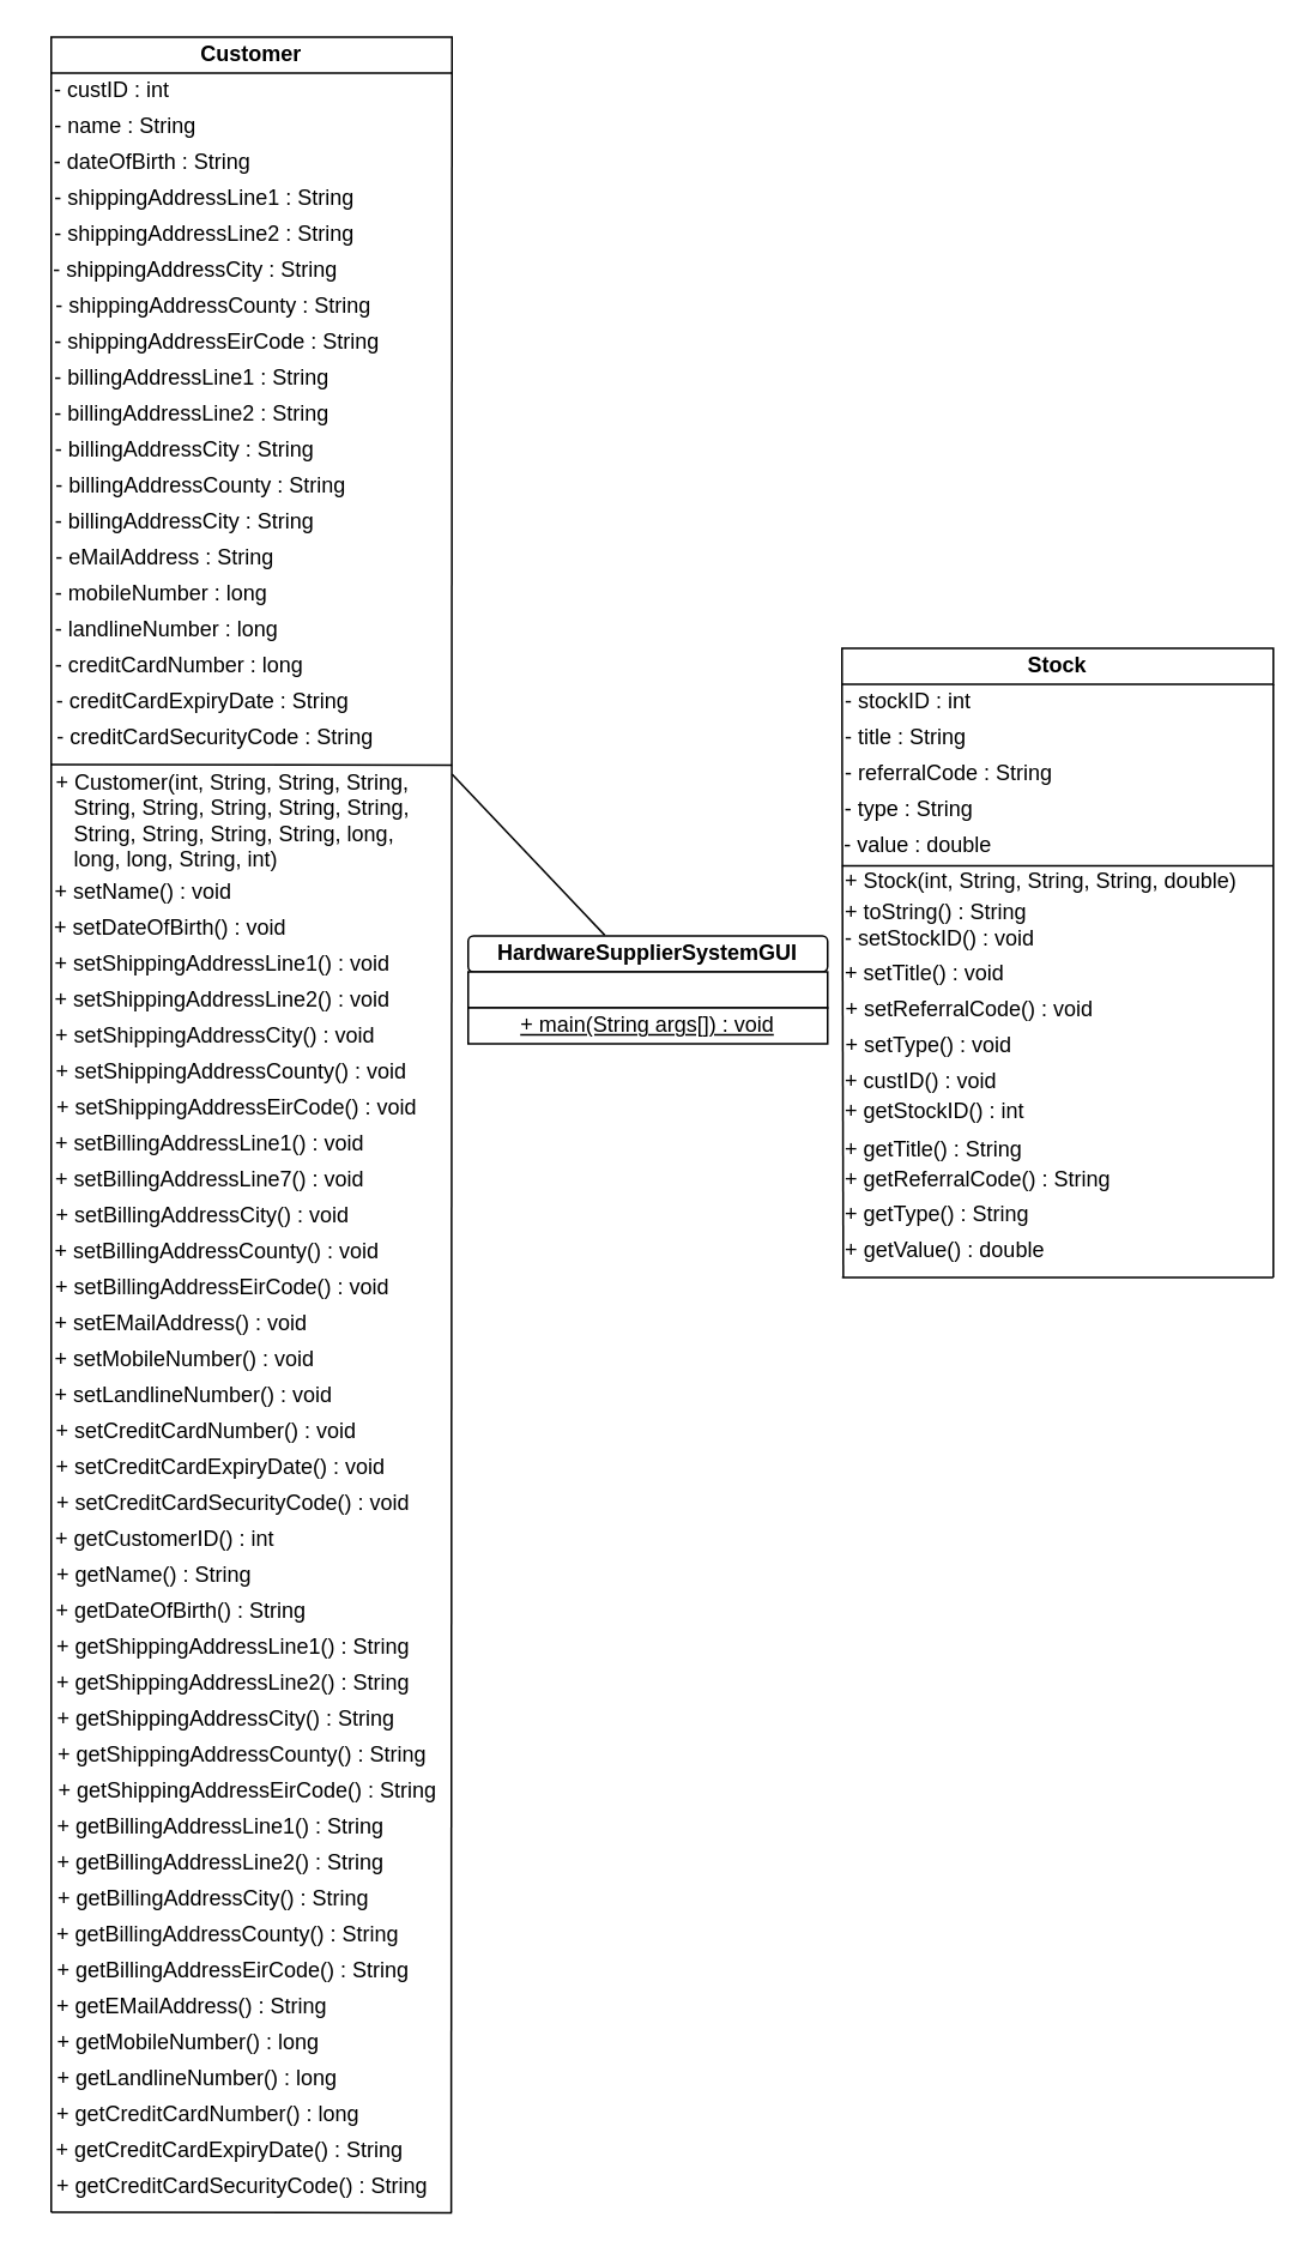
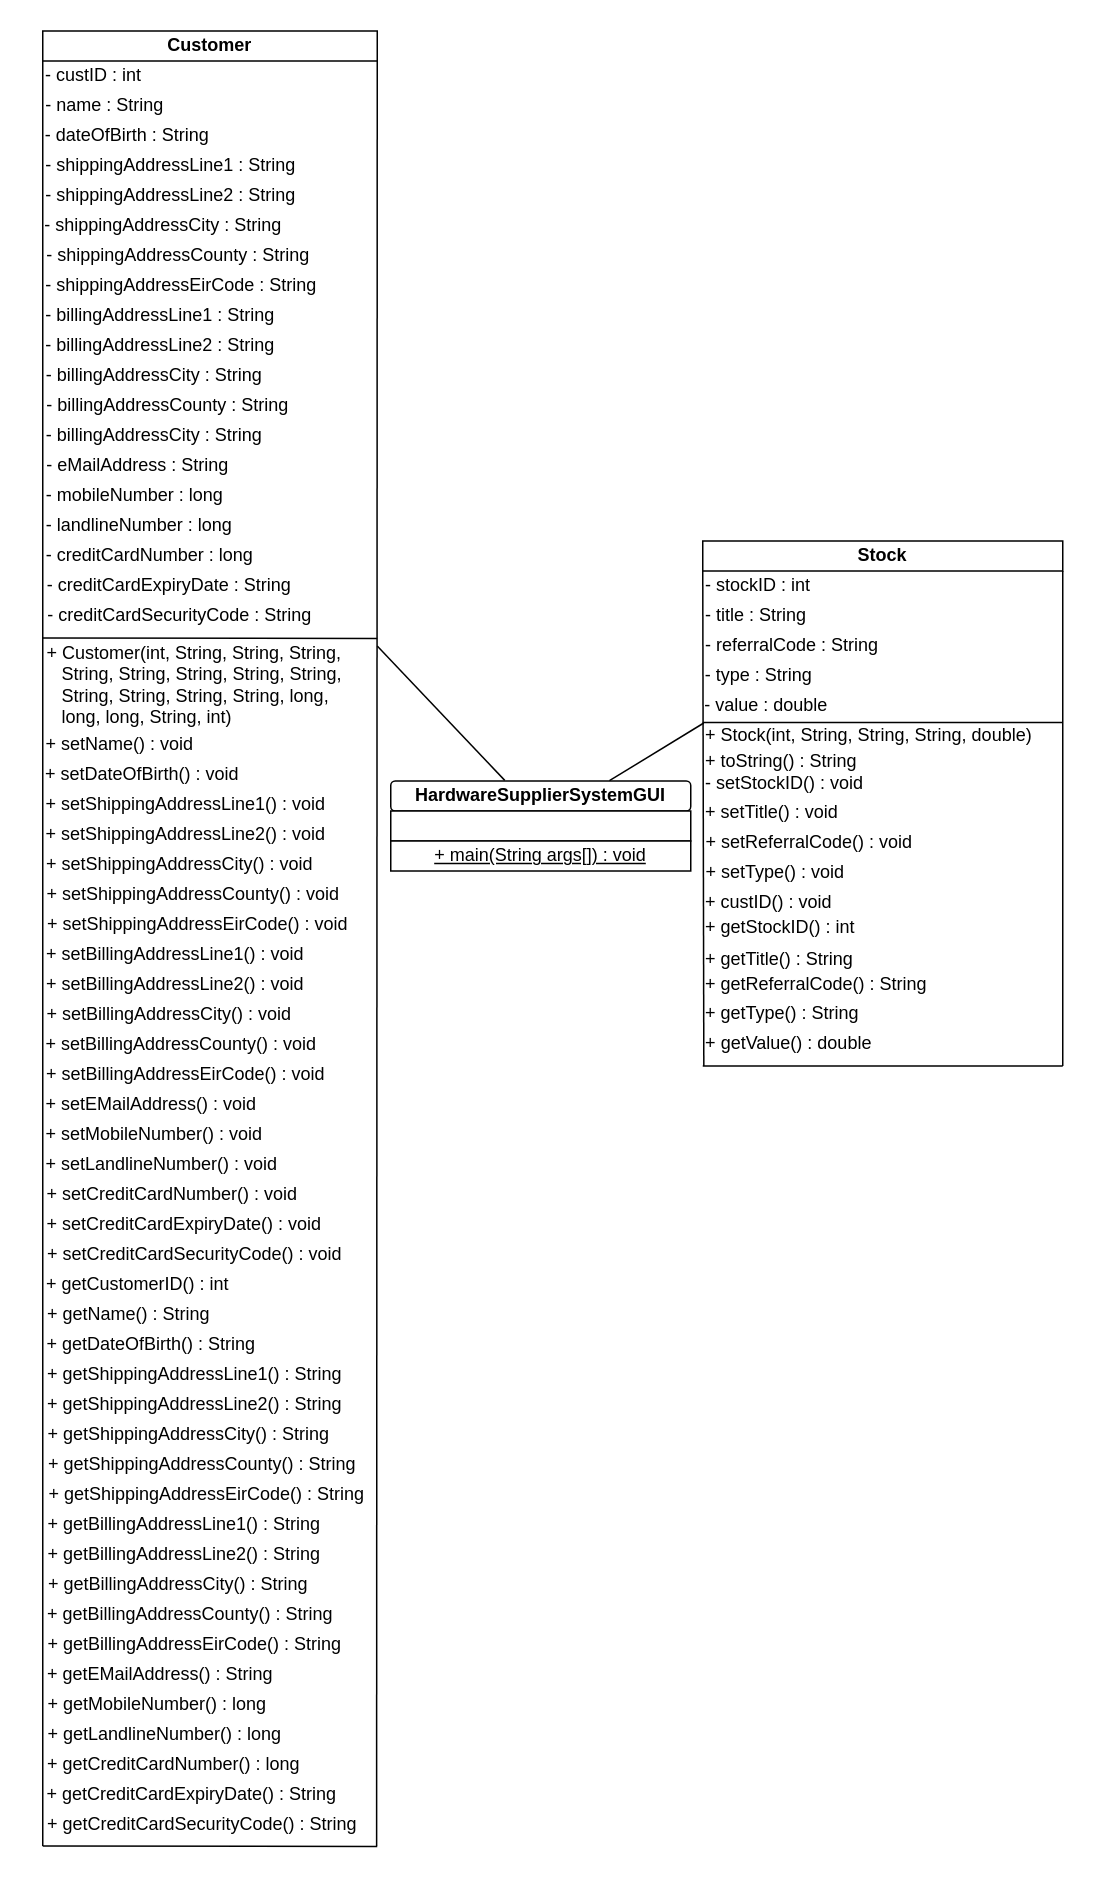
+ <mxCell id="90" value="" style="endArrow=none;html=1;exitX=0.729;exitY=-0.01;exitDx=0;exitDy=0;exitPerimeter=0;entryX=0.087;entryY=1.067;entryDx=0;entryDy=0;entryPerimeter=0;" edge="1" parent="1" source="28" target="11"><mxGeometry width="50" height="50" relative="1" as="geometry"><mxPoint x="401" y="517" as="sourcePoint" /><mxPoint x="468" y="480" as="targetPoint" /></mxGeometry></mxCell>
- <mxCell id="60" value="+&amp;nbsp;setBillingAddressLine7() : void" style="text;html=1;align=center;verticalAlign=middle;resizable=0;points=[];autosize=1;" vertex="1" parent="1"><mxGeometry x="21" y="646" width="190" height="20" as="geometry" /></mxCell>
+ <mxCell id="60" value="+&amp;nbsp;setBillingAddressLine2() : void" style="text;html=1;align=center;verticalAlign=middle;resizable=0;points=[];autosize=1;" vertex="1" parent="1"><mxGeometry x="21" y="646" width="190" height="20" as="geometry" /></mxCell>
